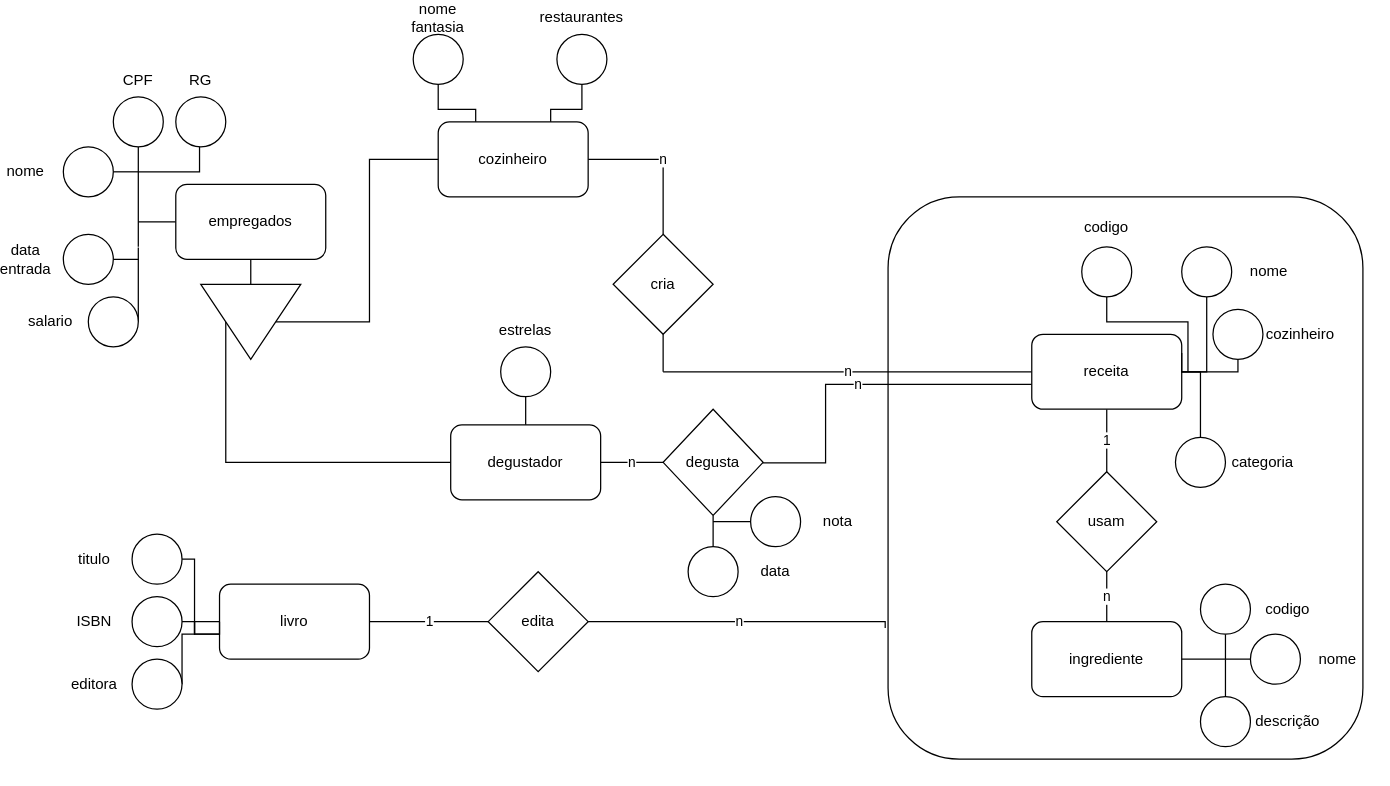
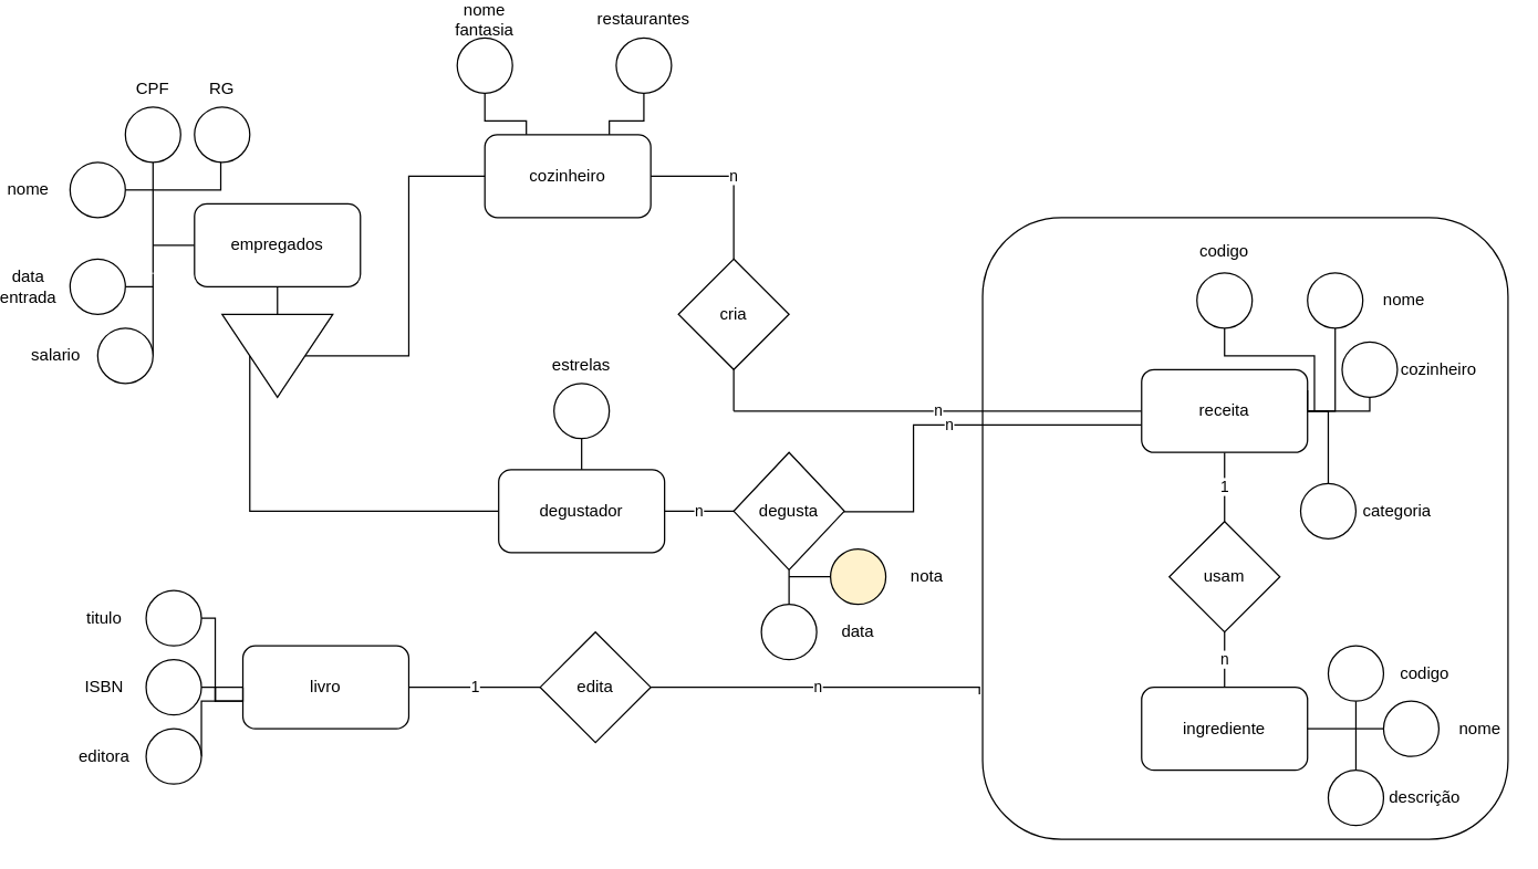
- <mxCell id="46" value="nota" style="ellipse;whiteSpace=wrap;html=1;aspect=fixed;spacingLeft=100;" parent="1" vertex="1"><mxGeometry x="570" y="390" width="40" height="40" as="geometry" /></mxCell>
+ <mxCell id="46" value="nota" style="ellipse;whiteSpace=wrap;html=1;aspect=fixed;spacingLeft=100;fillColor=#fff2cc;" parent="1" vertex="1"><mxGeometry x="570" y="390" width="40" height="40" as="geometry" /></mxCell>
